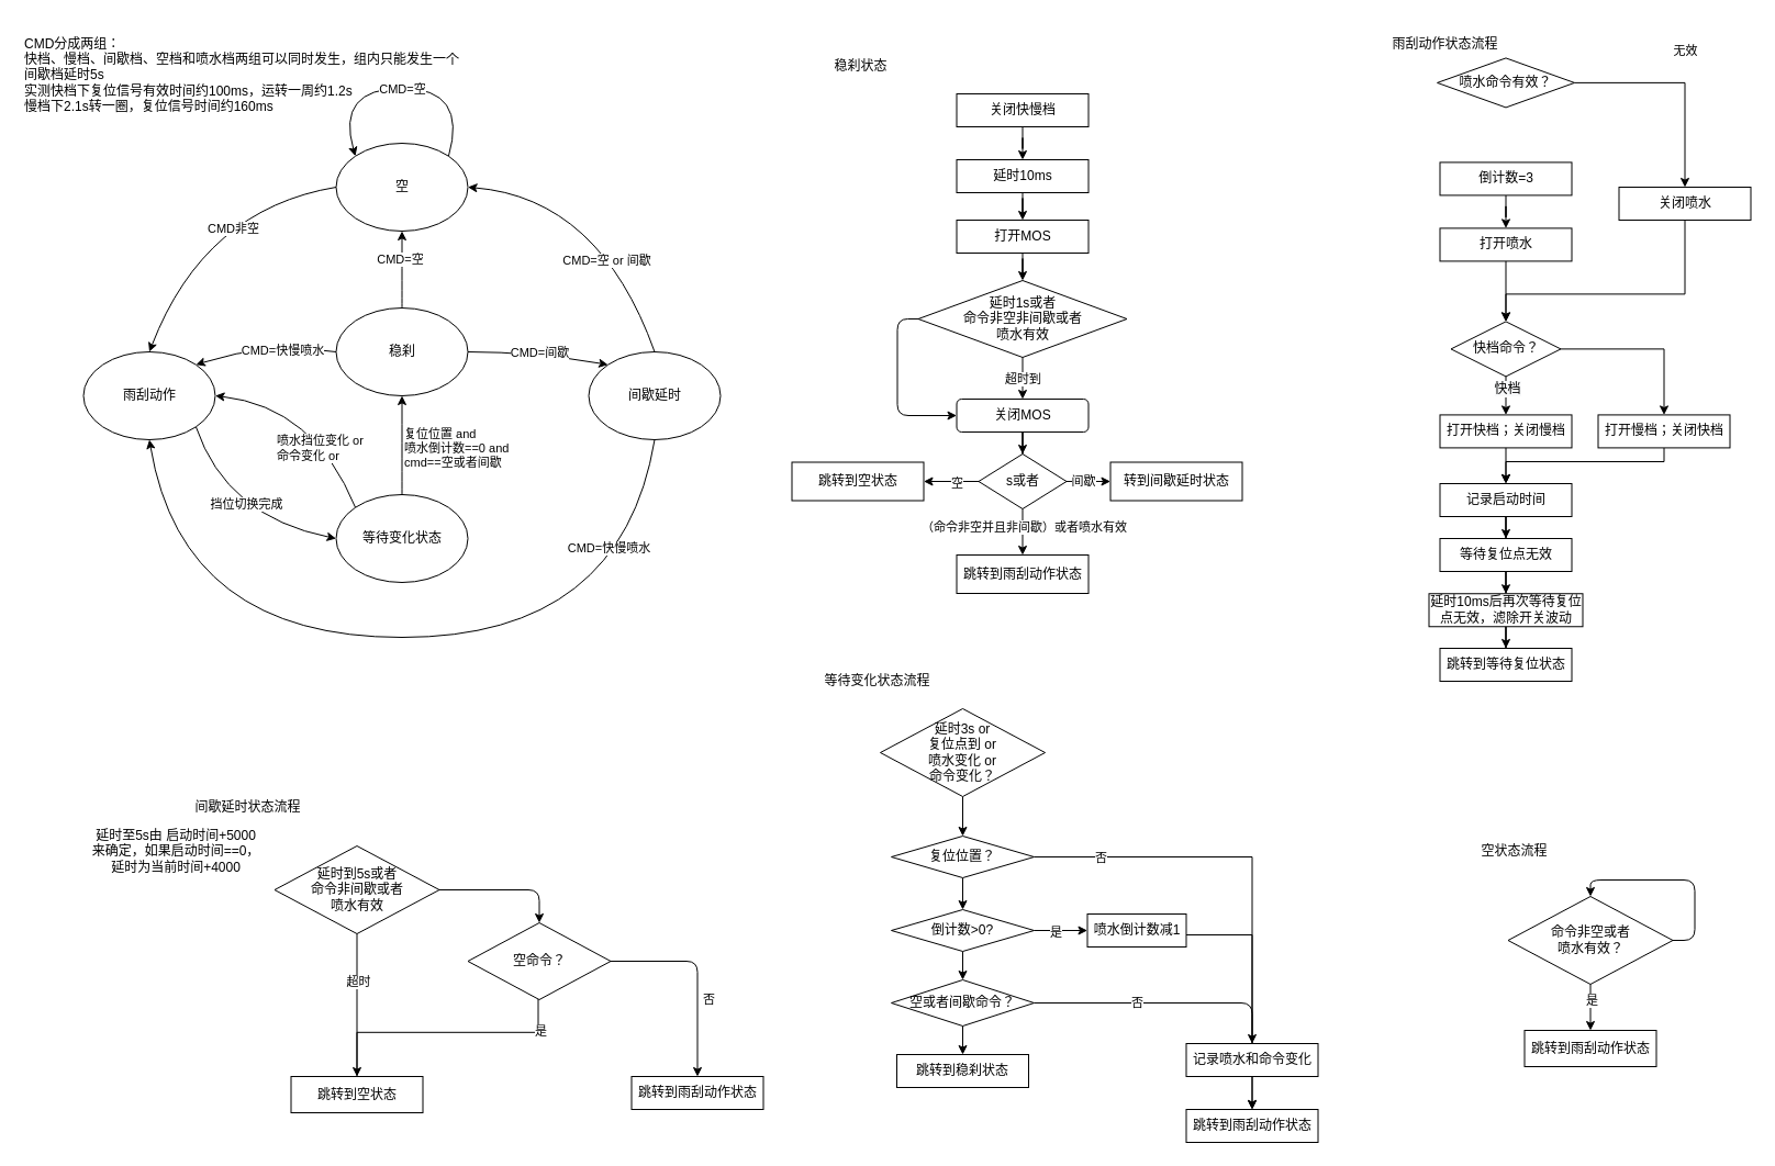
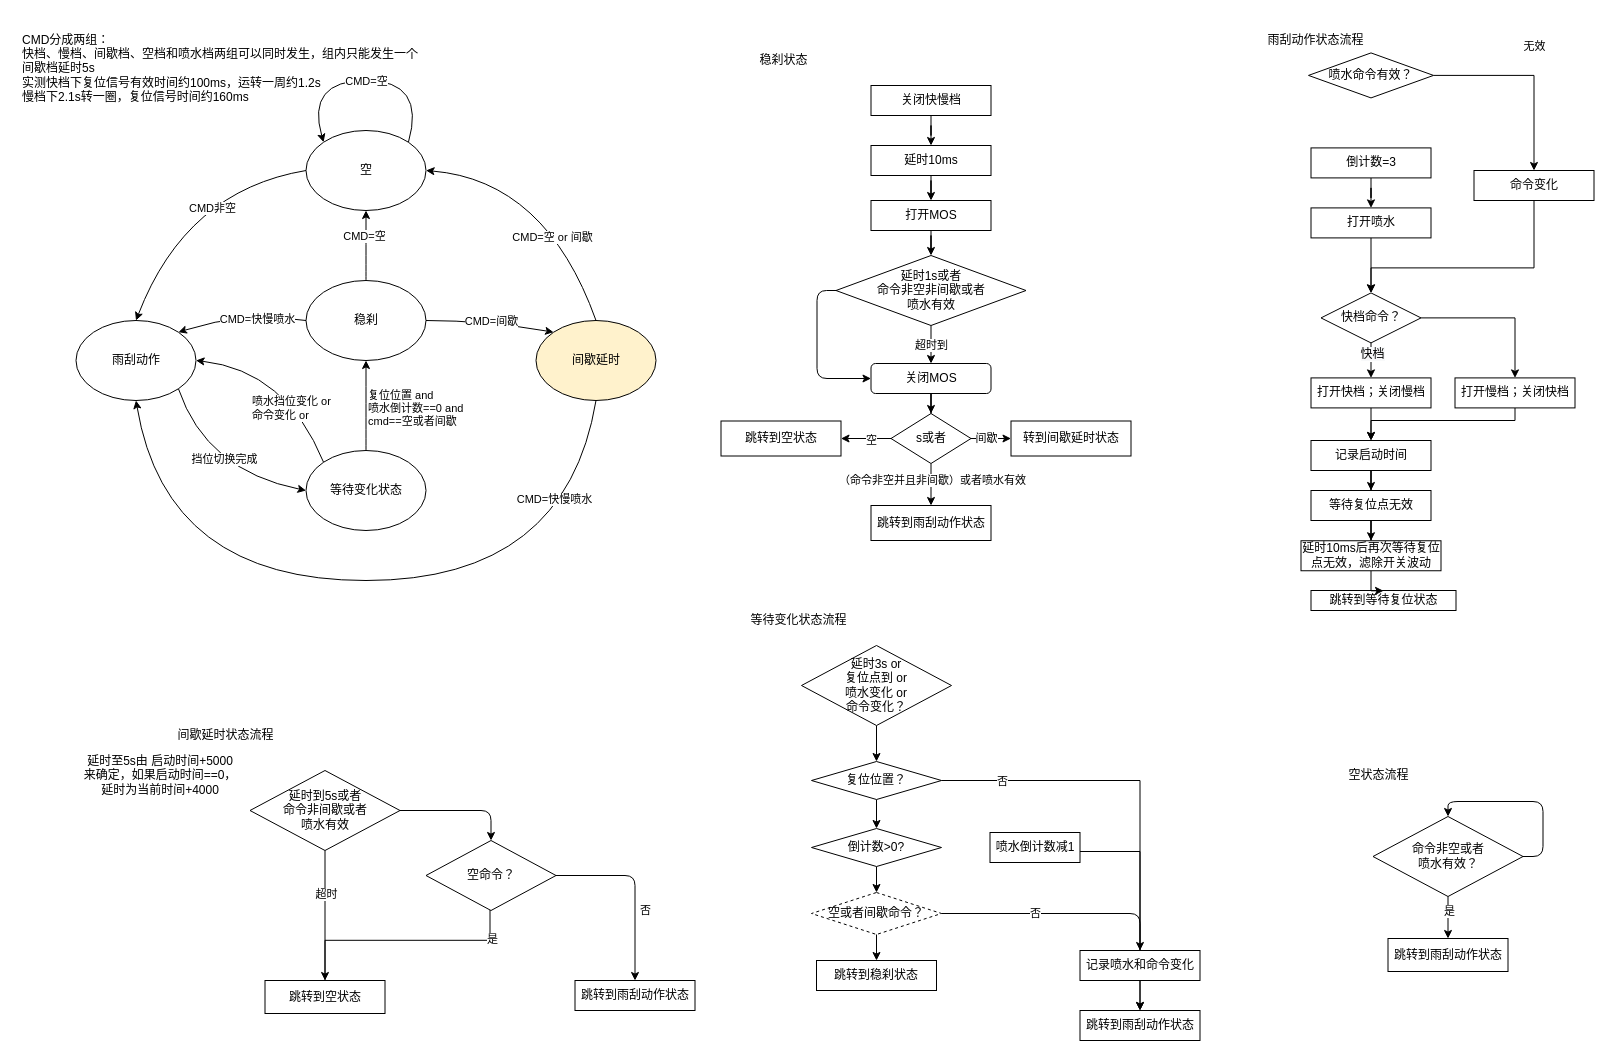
- <mxCell id="73" value="关闭喷水" style="rounded=0;whiteSpace=wrap;html=1;align=center;" parent="1" vertex="1"><mxGeometry x="1473.5" y="170" width="120" height="30" as="geometry" /></mxCell>
+ <mxCell id="73" value="命令变化" style="rounded=0;whiteSpace=wrap;html=1;align=center;" parent="1" vertex="1"><mxGeometry x="1473.5" y="170" width="120" height="30" as="geometry" /></mxCell>
- <mxCell id="6" value="间歇延时" style="ellipse;whiteSpace=wrap;html=1;" parent="1" vertex="1"><mxGeometry x="535.5" y="320" width="120" height="80" as="geometry" /></mxCell>
+ <mxCell id="6" value="间歇延时" style="ellipse;whiteSpace=wrap;html=1;fillColor=#fff2cc;" parent="1" vertex="1"><mxGeometry x="535.5" y="320" width="120" height="80" as="geometry" /></mxCell>
- <mxCell id="33" value="跳转到等待复位状态" style="rounded=0;whiteSpace=wrap;html=1;align=center;" parent="1" vertex="1"><mxGeometry x="1310.5" y="590" width="120" height="30" as="geometry" /></mxCell>
+ <mxCell id="33" value="跳转到等待复位状态" style="rounded=0;whiteSpace=wrap;html=1;align=center;" parent="1" vertex="1"><mxGeometry x="1310.5" y="590" width="145" height="20" as="geometry" /></mxCell>
- <mxCell id="97" style="edgeStyle=orthogonalEdgeStyle;rounded=0;orthogonalLoop=1;jettySize=auto;html=1;entryX=0;entryY=0.5;entryDx=0;entryDy=0;" parent="1" source="99" target="112" edge="1"><mxGeometry relative="1" as="geometry" /></mxCell>
- <mxCell id="98" value="是" style="edgeLabel;html=1;align=center;verticalAlign=middle;resizable=0;points=[];" parent="97" vertex="1" connectable="0"><mxGeometry x="-0.212" y="-1" relative="1" as="geometry"><mxPoint as="offset" /></mxGeometry></mxCell>
- <mxCell id="43" value="空或者间歇命令？" style="rhombus;whiteSpace=wrap;html=1;align=center;" parent="1" vertex="1"><mxGeometry x="811" y="892" width="130" height="42" as="geometry" /></mxCell>
+ <mxCell id="43" value="空或者间歇命令？" style="rhombus;whiteSpace=wrap;html=1;align=center;dashed=1;" parent="1" vertex="1"><mxGeometry x="811" y="892" width="130" height="42" as="geometry" /></mxCell>
